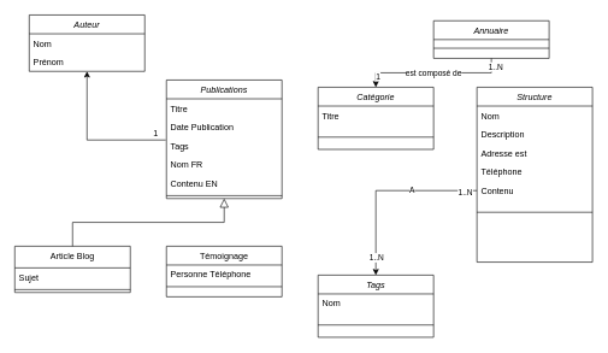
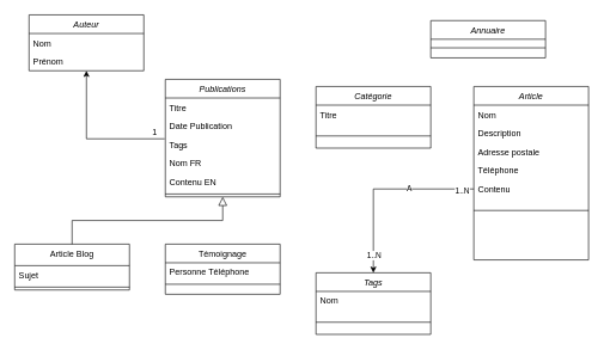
- <mxCell id="21" value="est composé de " style="edgeStyle=orthogonalEdgeStyle;rounded=0;orthogonalLoop=1;jettySize=auto;html=1;exitX=0.5;exitY=1;exitDx=0;exitDy=0;entryX=0.5;entryY=0;entryDx=0;entryDy=0;" edge="1" parent="1" source="24" target="26"><mxGeometry relative="1" as="geometry" /></mxCell>
- <mxCell id="22" value="1..N" style="edgeLabel;html=1;align=center;verticalAlign=middle;resizable=0;points=[];" vertex="1" connectable="0" parent="21"><mxGeometry x="-0.89" y="5" relative="1" as="geometry"><mxPoint as="offset" /></mxGeometry></mxCell>
- <mxCell id="23" value="1" style="edgeLabel;html=1;align=center;verticalAlign=middle;resizable=0;points=[];" vertex="1" connectable="0" parent="21"><mxGeometry x="0.84" y="2" relative="1" as="geometry"><mxPoint as="offset" /></mxGeometry></mxCell>
- <mxCell id="29" value="Structure" style="swimlane;fontStyle=2;align=center;verticalAlign=top;childLayout=stackLayout;horizontal=1;startSize=26;horizontalStack=0;resizeParent=1;resizeLast=0;collapsible=1;marginBottom=0;rounded=0;shadow=0;strokeWidth=1;" vertex="1" parent="1"><mxGeometry x="660" y="120" width="160" height="242" as="geometry"><mxRectangle x="230" y="140" width="160" height="26" as="alternateBounds" /></mxGeometry></mxCell>
+ <mxCell id="29" value="Article" style="swimlane;fontStyle=2;align=center;verticalAlign=top;childLayout=stackLayout;horizontal=1;startSize=26;horizontalStack=0;resizeParent=1;resizeLast=0;collapsible=1;marginBottom=0;rounded=0;shadow=0;strokeWidth=1;" vertex="1" parent="1"><mxGeometry x="660" y="120" width="160" height="242" as="geometry"><mxRectangle x="230" y="140" width="160" height="26" as="alternateBounds" /></mxGeometry></mxCell>
- <mxCell id="32" value="Adresse est" style="text;align=left;verticalAlign=top;spacingLeft=4;spacingRight=4;overflow=hidden;rotatable=0;points=[[0,0.5],[1,0.5]];portConstraint=eastwest;rounded=0;shadow=0;html=0;" vertex="1" parent="29"><mxGeometry y="78" width="160" height="26" as="geometry" /></mxCell>
+ <mxCell id="32" value="Adresse postale" style="text;align=left;verticalAlign=top;spacingLeft=4;spacingRight=4;overflow=hidden;rotatable=0;points=[[0,0.5],[1,0.5]];portConstraint=eastwest;rounded=0;shadow=0;html=0;" vertex="1" parent="29"><mxGeometry y="78" width="160" height="26" as="geometry" /></mxCell>
